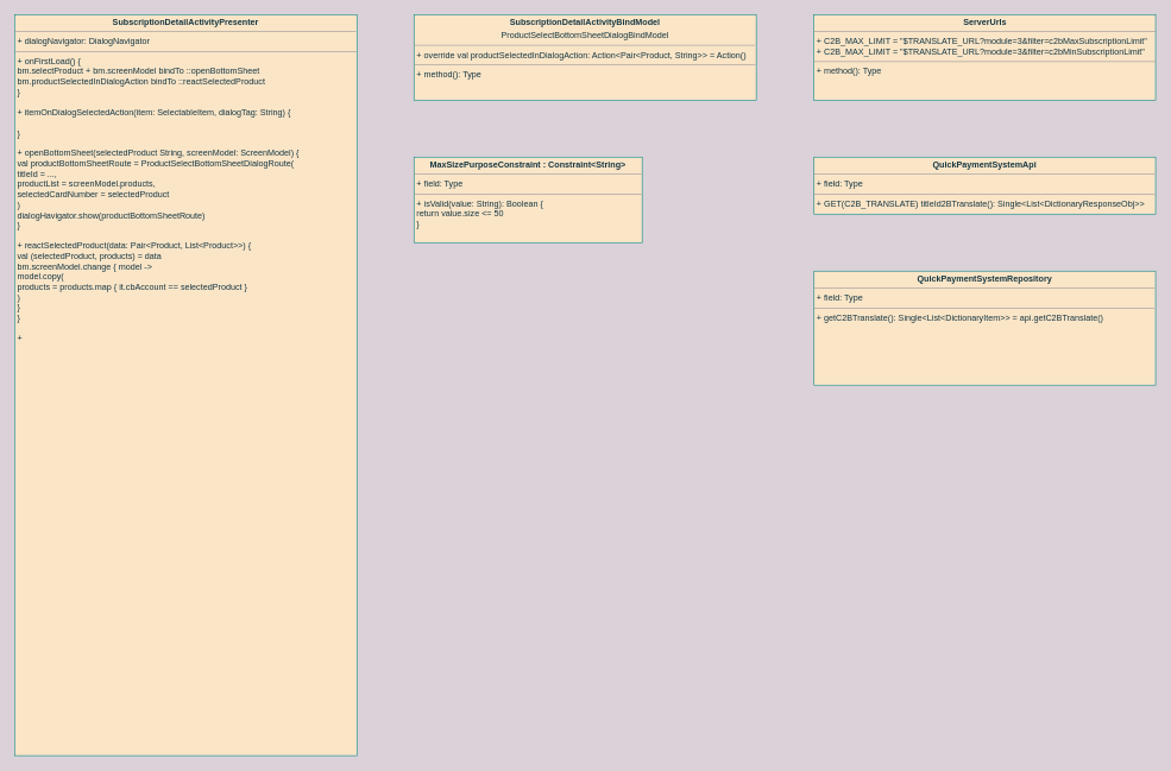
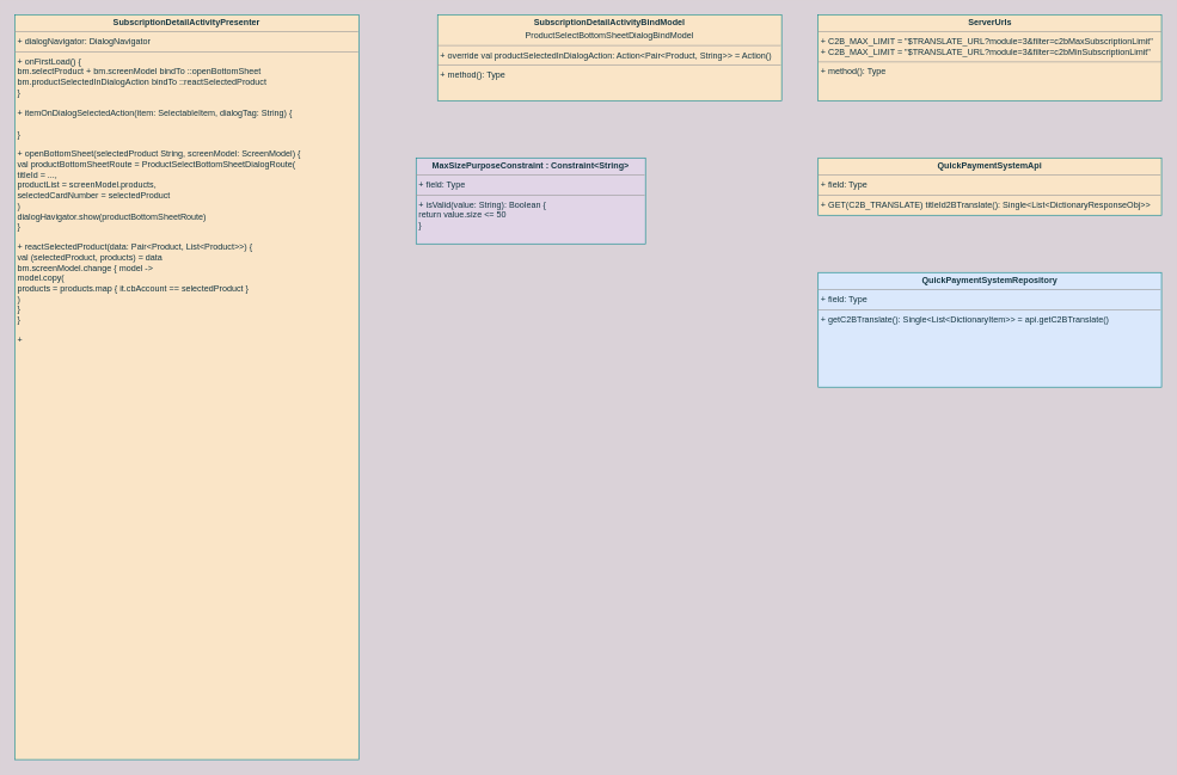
- <mxCell id="3" value="&lt;p style=&quot;margin:0px;margin-top:4px;text-align:center;&quot;&gt;&lt;b&gt;SubscriptionDetailActivityBindModel&lt;/b&gt;&lt;/p&gt;&lt;p style=&quot;margin:0px;margin-top:4px;text-align:center;&quot;&gt;ProductSelectBottomSheetDialogBindModel&lt;b&gt;&lt;br&gt;&lt;/b&gt;&lt;/p&gt;&lt;hr size=&quot;1&quot;&gt;&lt;p style=&quot;margin:0px;margin-left:4px;&quot;&gt;+ override val productSelectedInDialogAction: Action&amp;lt;Pair&amp;lt;Product, String&amp;gt;&amp;gt; = Action()&lt;/p&gt;&lt;hr size=&quot;1&quot;&gt;&lt;p style=&quot;margin:0px;margin-left:4px;&quot;&gt;+ method(): Type&lt;/p&gt;" style="verticalAlign=top;align=left;overflow=fill;fontSize=12;fontFamily=Helvetica;html=1;rounded=0;sketch=0;fontColor=#143642;strokeColor=#0F8B8D;fillColor=#FAE5C7;" parent="1" vertex="1"><mxGeometry x="580" y="20" width="480" height="120" as="geometry" /></mxCell>
+ <mxCell id="3" value="&lt;p style=&quot;margin:0px;margin-top:4px;text-align:center;&quot;&gt;&lt;b&gt;SubscriptionDetailActivityBindModel&lt;/b&gt;&lt;/p&gt;&lt;p style=&quot;margin:0px;margin-top:4px;text-align:center;&quot;&gt;ProductSelectBottomSheetDialogBindModel&lt;b&gt;&lt;br&gt;&lt;/b&gt;&lt;/p&gt;&lt;hr size=&quot;1&quot;&gt;&lt;p style=&quot;margin:0px;margin-left:4px;&quot;&gt;+ override val productSelectedInDialogAction: Action&amp;lt;Pair&amp;lt;Product, String&amp;gt;&amp;gt; = Action()&lt;/p&gt;&lt;hr size=&quot;1&quot;&gt;&lt;p style=&quot;margin:0px;margin-left:4px;&quot;&gt;+ method(): Type&lt;/p&gt;" style="verticalAlign=top;align=left;overflow=fill;fontSize=12;fontFamily=Helvetica;html=1;rounded=0;sketch=0;fontColor=#143642;strokeColor=#0F8B8D;fillColor=#FAE5C7;" parent="1" vertex="1"><mxGeometry x="610" y="20" width="480" height="120" as="geometry" /></mxCell>
- <mxCell id="4" value="&lt;p style=&quot;margin:0px;margin-top:4px;text-align:center;&quot;&gt;&lt;b&gt;MaxSizePurposeConstraint : Constraint&amp;lt;String&amp;gt;&lt;br&gt;&lt;/b&gt;&lt;/p&gt;&lt;hr size=&quot;1&quot;&gt;&lt;p style=&quot;margin:0px;margin-left:4px;&quot;&gt;+ field: Type&lt;/p&gt;&lt;hr size=&quot;1&quot;&gt;&lt;p style=&quot;margin:0px;margin-left:4px;&quot;&gt;+ isValid(value: String): Boolean {&lt;/p&gt;&lt;p style=&quot;margin:0px;margin-left:4px;&quot;&gt;return value.size &amp;lt;= 50&lt;br&gt;&lt;/p&gt;&lt;p style=&quot;margin:0px;margin-left:4px;&quot;&gt;}&lt;br&gt;&lt;/p&gt;" style="verticalAlign=top;align=left;overflow=fill;fontSize=12;fontFamily=Helvetica;html=1;rounded=0;sketch=0;fontColor=#143642;strokeColor=#0F8B8D;fillColor=#FAE5C7;" parent="1" vertex="1"><mxGeometry x="580" y="220" width="320" height="120" as="geometry" /></mxCell>
+ <mxCell id="4" value="&lt;p style=&quot;margin:0px;margin-top:4px;text-align:center;&quot;&gt;&lt;b&gt;MaxSizePurposeConstraint : Constraint&amp;lt;String&amp;gt;&lt;br&gt;&lt;/b&gt;&lt;/p&gt;&lt;hr size=&quot;1&quot;&gt;&lt;p style=&quot;margin:0px;margin-left:4px;&quot;&gt;+ field: Type&lt;/p&gt;&lt;hr size=&quot;1&quot;&gt;&lt;p style=&quot;margin:0px;margin-left:4px;&quot;&gt;+ isValid(value: String): Boolean {&lt;/p&gt;&lt;p style=&quot;margin:0px;margin-left:4px;&quot;&gt;return value.size &amp;lt;= 50&lt;br&gt;&lt;/p&gt;&lt;p style=&quot;margin:0px;margin-left:4px;&quot;&gt;}&lt;br&gt;&lt;/p&gt;" style="verticalAlign=top;align=left;overflow=fill;fontSize=12;fontFamily=Helvetica;html=1;rounded=0;sketch=0;fontColor=#143642;strokeColor=#0F8B8D;fillColor=#e1d5e7;" parent="1" vertex="1"><mxGeometry x="580" y="220" width="320" height="120" as="geometry" /></mxCell>
- <mxCell id="7" value="&lt;p style=&quot;margin:0px;margin-top:4px;text-align:center;&quot;&gt;&lt;b&gt;QuickPaymentSystemRepository&lt;/b&gt;&lt;/p&gt;&lt;hr size=&quot;1&quot;&gt;&lt;p style=&quot;margin:0px;margin-left:4px;&quot;&gt;+ field: Type&lt;/p&gt;&lt;hr size=&quot;1&quot;&gt;&lt;p style=&quot;margin:0px;margin-left:4px;&quot;&gt;+ getC2BTranslate(): Single&amp;lt;List&amp;lt;DictionaryItem&amp;gt;&amp;gt; = api.getC2BTranslate()&lt;br&gt;&lt;/p&gt;" style="verticalAlign=top;align=left;overflow=fill;fontSize=12;fontFamily=Helvetica;html=1;rounded=0;sketch=0;fontColor=#143642;strokeColor=#0F8B8D;fillColor=#FAE5C7;" vertex="1" parent="1"><mxGeometry x="1141" y="380" width="479" height="160" as="geometry" /></mxCell>
+ <mxCell id="7" value="&lt;p style=&quot;margin:0px;margin-top:4px;text-align:center;&quot;&gt;&lt;b&gt;QuickPaymentSystemRepository&lt;/b&gt;&lt;/p&gt;&lt;hr size=&quot;1&quot;&gt;&lt;p style=&quot;margin:0px;margin-left:4px;&quot;&gt;+ field: Type&lt;/p&gt;&lt;hr size=&quot;1&quot;&gt;&lt;p style=&quot;margin:0px;margin-left:4px;&quot;&gt;+ getC2BTranslate(): Single&amp;lt;List&amp;lt;DictionaryItem&amp;gt;&amp;gt; = api.getC2BTranslate()&lt;br&gt;&lt;/p&gt;" style="verticalAlign=top;align=left;overflow=fill;fontSize=12;fontFamily=Helvetica;html=1;rounded=0;sketch=0;fontColor=#143642;strokeColor=#0F8B8D;fillColor=#dae8fc;" vertex="1" parent="1"><mxGeometry x="1141" y="380" width="479" height="160" as="geometry" /></mxCell>
